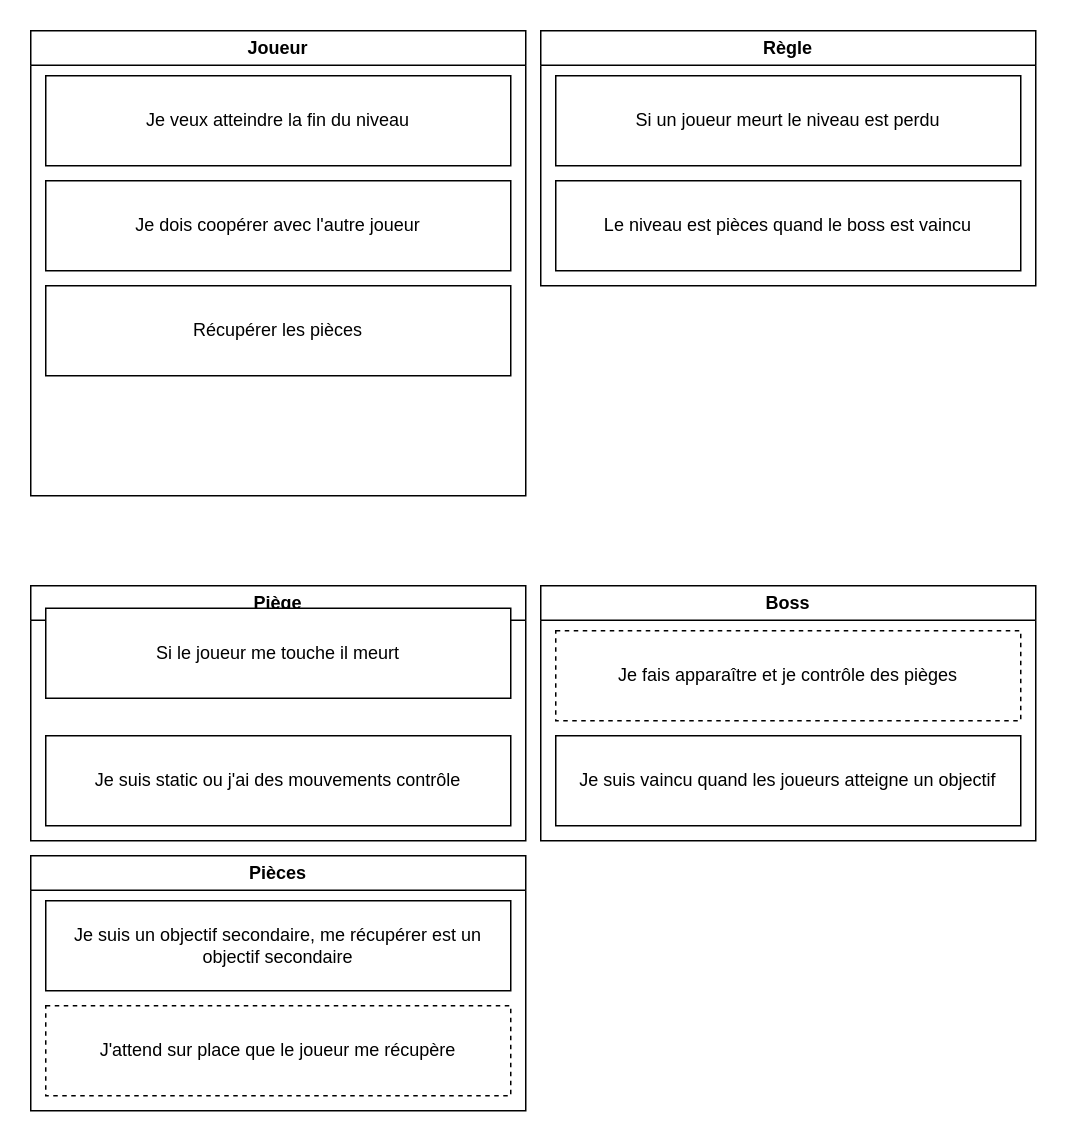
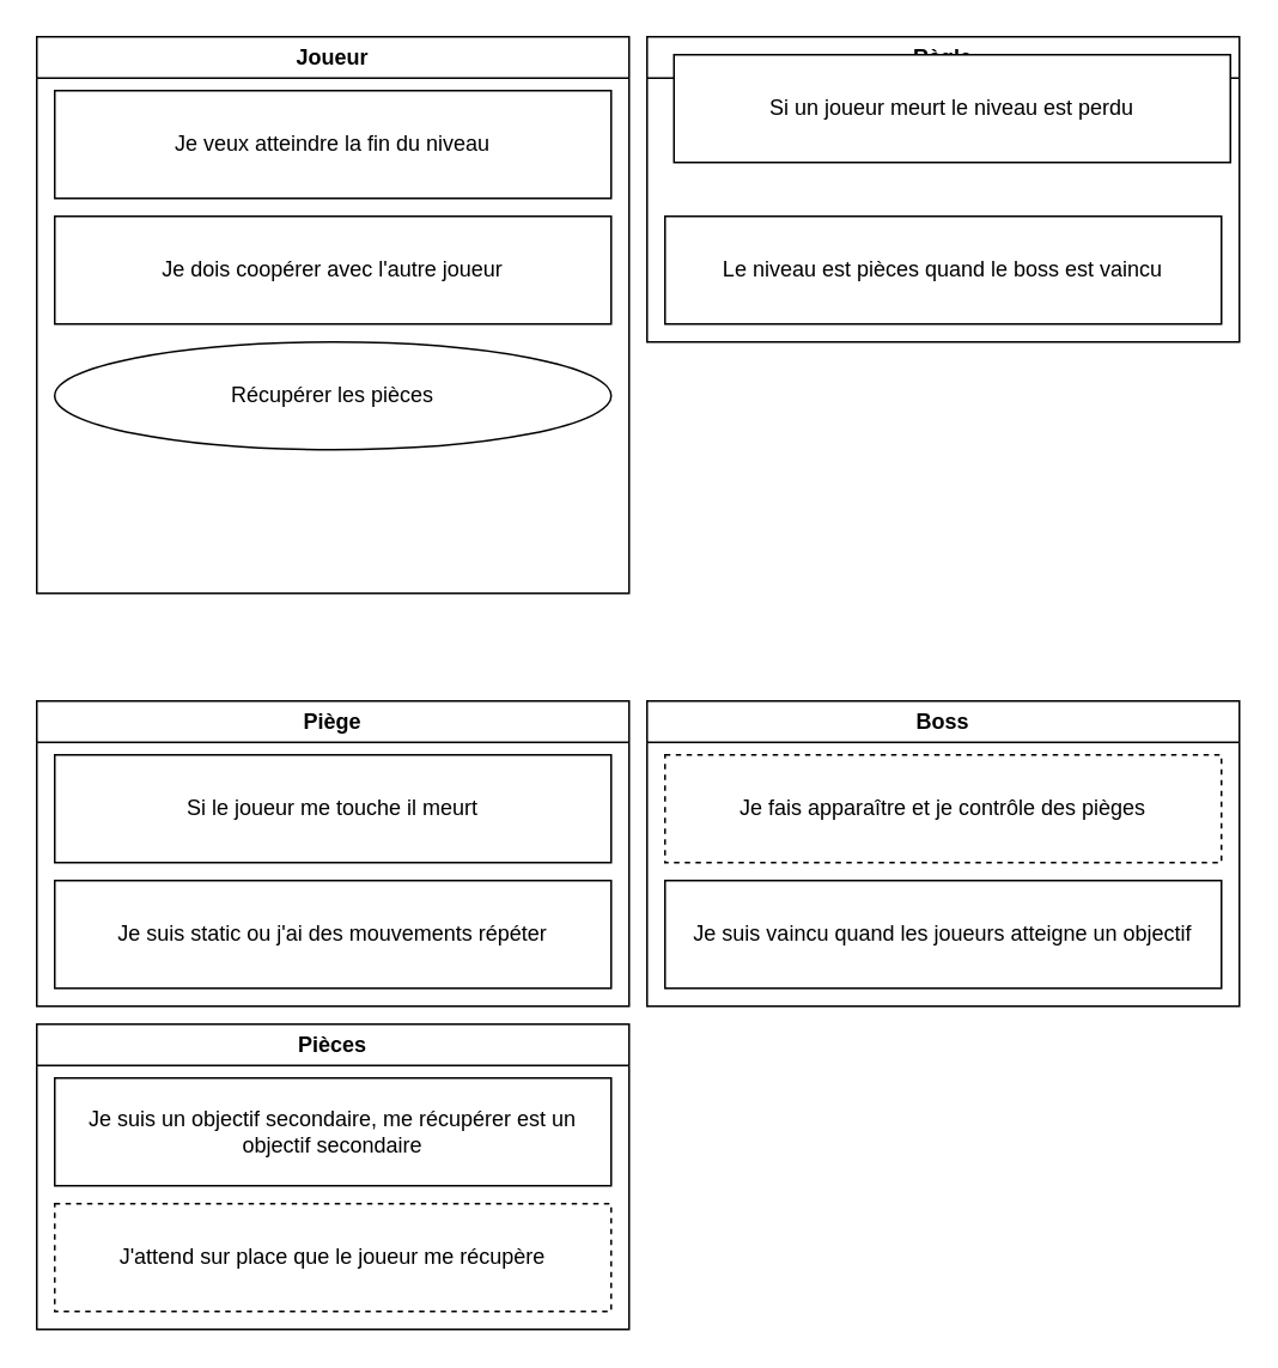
- <mxCell id="7" value="Si un joueur meurt le niveau est perdu" style="rounded=0;whiteSpace=wrap;html=1;" vertex="1" parent="6"><mxGeometry x="10" y="30" width="310" height="60" as="geometry" /></mxCell>
+ <mxCell id="7" value="Si un joueur meurt le niveau est perdu" style="rounded=0;whiteSpace=wrap;html=1;" vertex="1" parent="6"><mxGeometry x="15" y="10" width="310" height="60" as="geometry" /></mxCell>
- <mxCell id="5" value="Récupérer les pièces" style="rounded=0;whiteSpace=wrap;html=1;" vertex="1" parent="2"><mxGeometry x="10" y="170" width="310" height="60" as="geometry" /></mxCell>
+ <mxCell id="5" value="Récupérer les pièces" style="ellipse;whiteSpace=wrap;html=1;" vertex="1" parent="2"><mxGeometry x="10" y="170" width="310" height="60" as="geometry" /></mxCell>
- <mxCell id="10" value="Si le joueur me touche il meurt" style="rounded=0;whiteSpace=wrap;html=1;" vertex="1" parent="9"><mxGeometry x="10" y="15" width="310" height="60" as="geometry" /></mxCell>
+ <mxCell id="10" value="Si le joueur me touche il meurt" style="rounded=0;whiteSpace=wrap;html=1;" vertex="1" parent="9"><mxGeometry x="10" y="30" width="310" height="60" as="geometry" /></mxCell>
- <mxCell id="11" value="Je suis static ou j'ai des mouvements contrôle" style="rounded=0;whiteSpace=wrap;html=1;" vertex="1" parent="9"><mxGeometry x="10" y="100" width="310" height="60" as="geometry" /></mxCell>
+ <mxCell id="11" value="Je suis static ou j'ai des mouvements répéter" style="rounded=0;whiteSpace=wrap;html=1;" vertex="1" parent="9"><mxGeometry x="10" y="100" width="310" height="60" as="geometry" /></mxCell>
